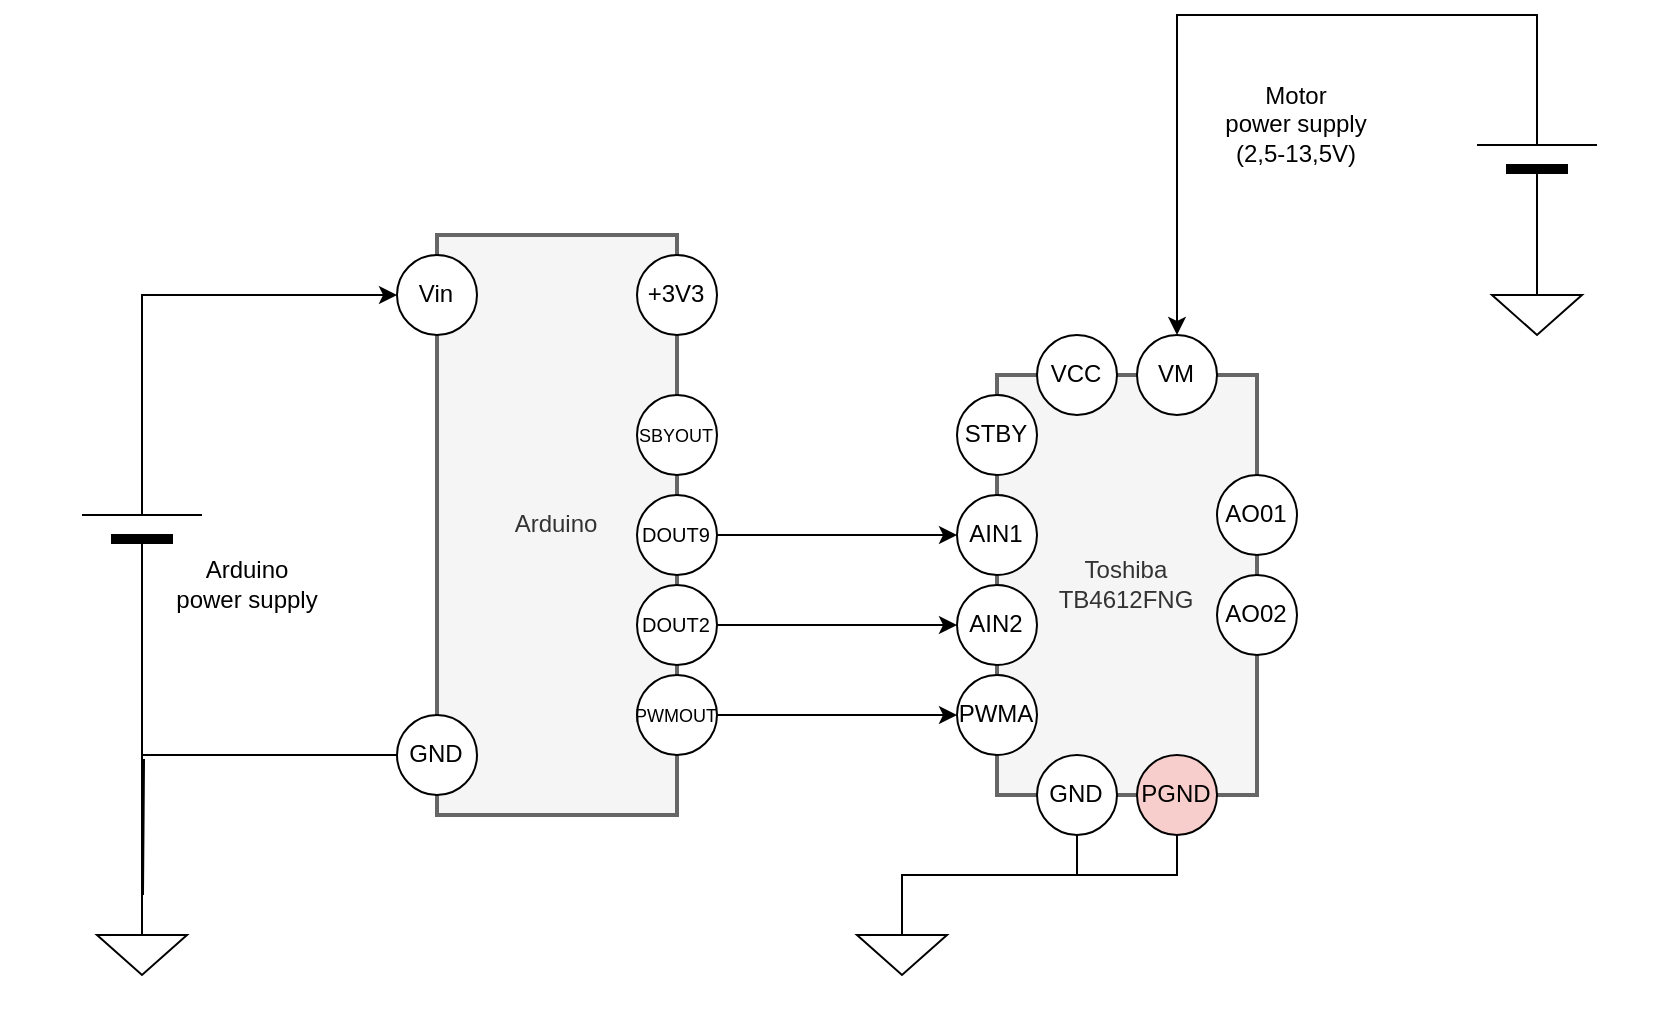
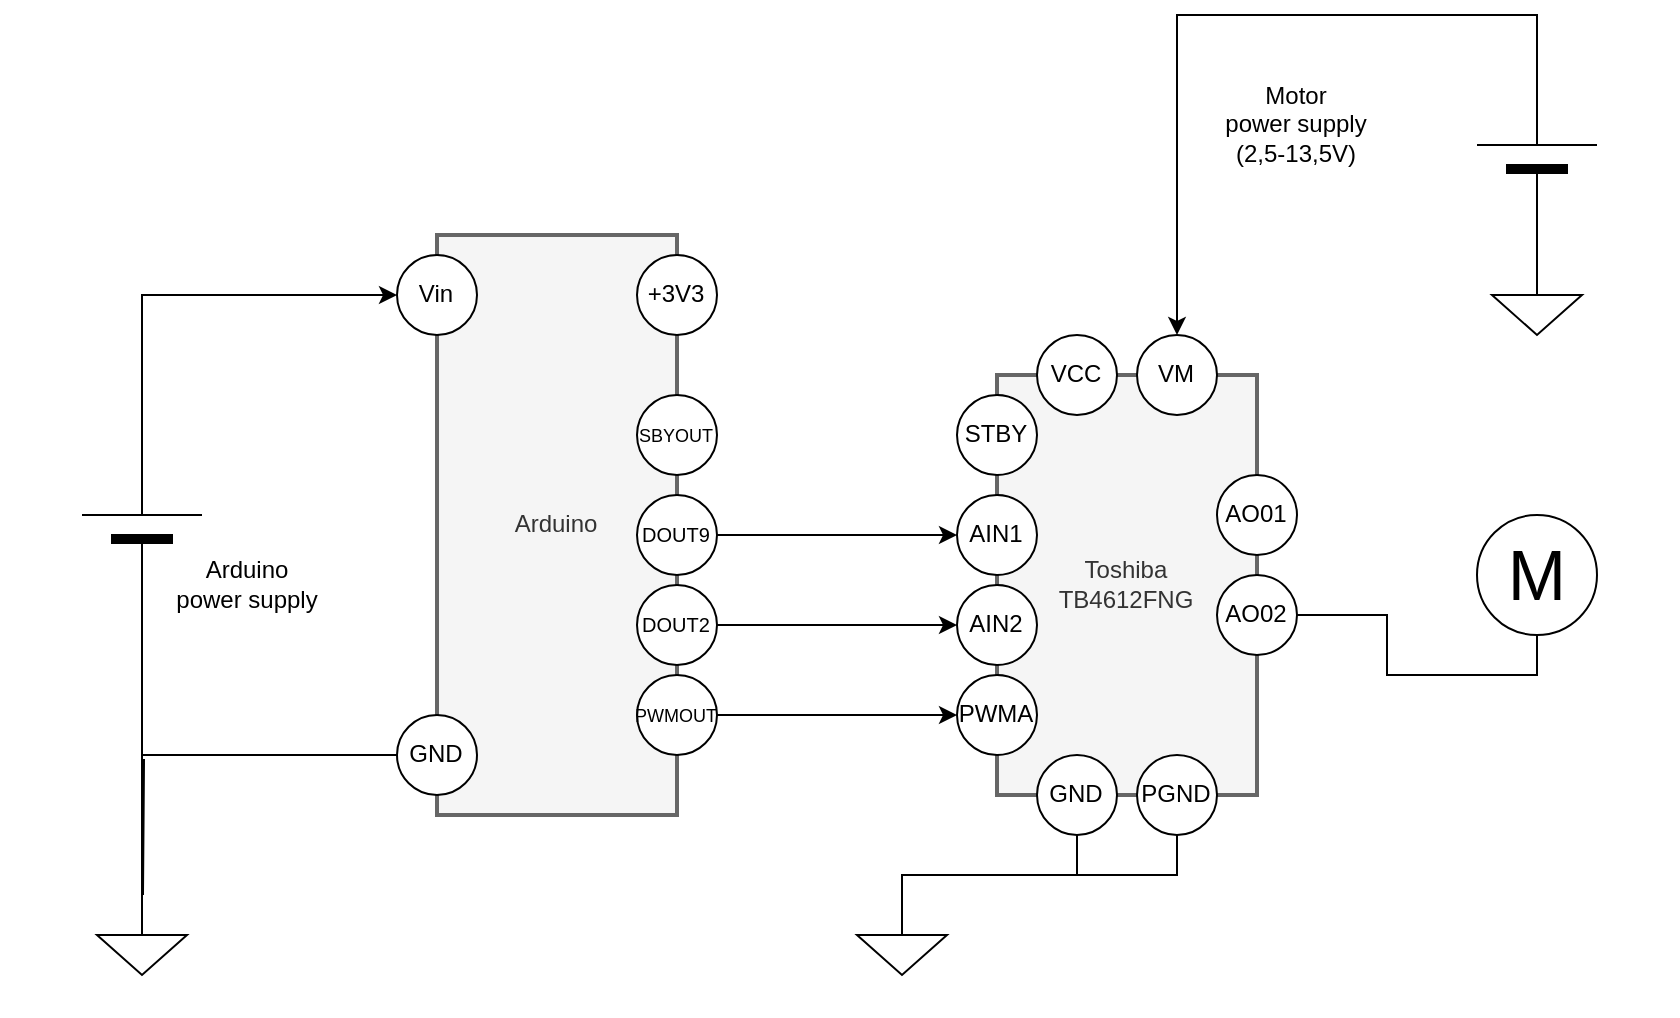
+ <mxCell id="12" value="M" style="verticalLabelPosition=middle;shadow=0;dashed=0;align=center;html=1;verticalAlign=middle;strokeWidth=1;shape=ellipse;aspect=fixed;fontSize=35;" parent="1" vertex="1"><mxGeometry x="738" y="230" width="60" height="60" as="geometry" /></mxCell>
+ <mxCell id="11" style="edgeStyle=orthogonalEdgeStyle;rounded=0;orthogonalLoop=1;jettySize=auto;html=1;exitX=1;exitY=0.5;exitDx=0;exitDy=0;entryX=0.5;entryY=1;entryDx=0;entryDy=0;endArrow=none;endFill=0;" parent="1" source="42" target="12" edge="1"><mxGeometry relative="1" as="geometry" /></mxCell>
- <mxCell id="40" value="PGND" style="ellipse;whiteSpace=wrap;html=1;aspect=fixed;fillColor=#f8cecc;" parent="31" vertex="1"><mxGeometry x="90" y="210" width="40" height="40" as="geometry" /></mxCell>
+ <mxCell id="40" value="PGND" style="ellipse;whiteSpace=wrap;html=1;aspect=fixed;" parent="31" vertex="1"><mxGeometry x="90" y="210" width="40" height="40" as="geometry" /></mxCell>
